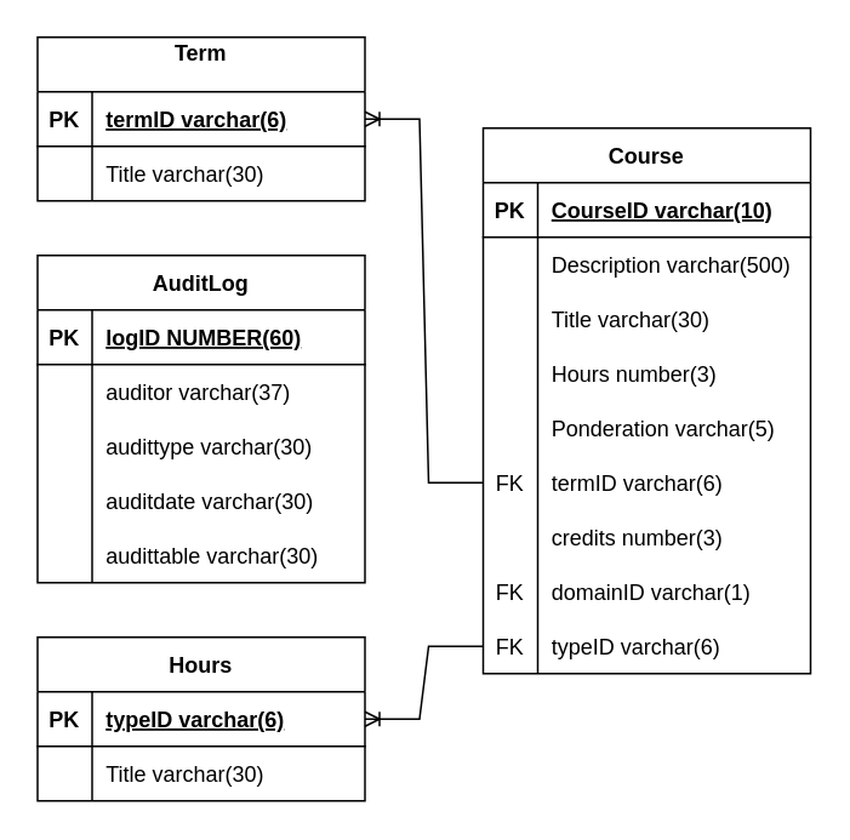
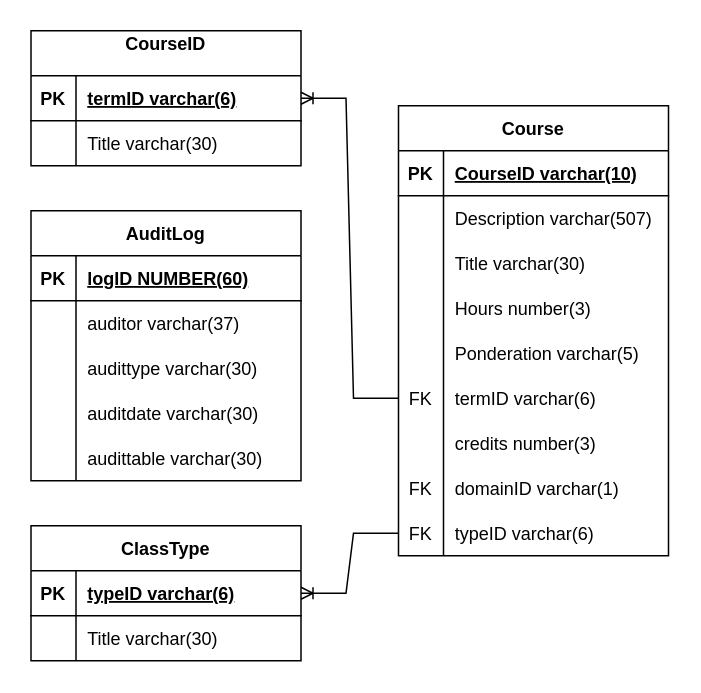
- <mxCell id="30" value="Term&#10;" style="shape=table;startSize=30;container=1;collapsible=1;childLayout=tableLayout;fixedRows=1;rowLines=0;fontStyle=1;align=center;resizeLast=1;" parent="1" vertex="1"><mxGeometry x="20" y="20" width="180" height="90" as="geometry" /></mxCell>
+ <mxCell id="30" value="CourseID&#10;" style="shape=table;startSize=30;container=1;collapsible=1;childLayout=tableLayout;fixedRows=1;rowLines=0;fontStyle=1;align=center;resizeLast=1;" parent="1" vertex="1"><mxGeometry x="20" y="20" width="180" height="90" as="geometry" /></mxCell>
- <mxCell id="8" value="Description varchar(500)" style="shape=partialRectangle;connectable=0;fillColor=none;top=0;left=0;bottom=0;right=0;align=left;spacingLeft=6;overflow=hidden;" parent="6" vertex="1"><mxGeometry x="30" width="150" height="30" as="geometry"><mxRectangle width="150" height="30" as="alternateBounds" /></mxGeometry></mxCell>
+ <mxCell id="8" value="Description varchar(507)" style="shape=partialRectangle;connectable=0;fillColor=none;top=0;left=0;bottom=0;right=0;align=left;spacingLeft=6;overflow=hidden;" parent="6" vertex="1"><mxGeometry x="30" width="150" height="30" as="geometry"><mxRectangle width="150" height="30" as="alternateBounds" /></mxGeometry></mxCell>
- <mxCell id="37" value="Hours" style="shape=table;startSize=30;container=1;collapsible=1;childLayout=tableLayout;fixedRows=1;rowLines=0;fontStyle=1;align=center;resizeLast=1;" parent="1" vertex="1"><mxGeometry x="20" y="350" width="180" height="90" as="geometry" /></mxCell>
+ <mxCell id="37" value="ClassType" style="shape=table;startSize=30;container=1;collapsible=1;childLayout=tableLayout;fixedRows=1;rowLines=0;fontStyle=1;align=center;resizeLast=1;" parent="1" vertex="1"><mxGeometry x="20" y="350" width="180" height="90" as="geometry" /></mxCell>
